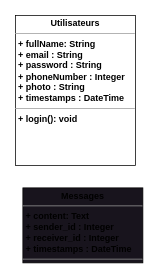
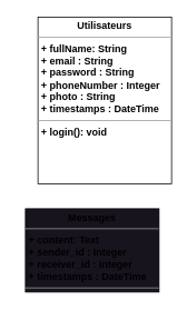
- <mxCell id="2" value="&lt;p style=&quot;margin:0px;margin-top:4px;text-align:center;&quot;&gt;&lt;span&gt;Utilisateurs&lt;/span&gt;&lt;/p&gt;&lt;hr size=&quot;1&quot;&gt;&lt;p style=&quot;margin:0px;margin-left:4px;&quot;&gt;+ fullName: String&lt;/p&gt;&lt;p style=&quot;margin:0px;margin-left:4px;&quot;&gt;+ email : String&lt;/p&gt;&lt;p style=&quot;margin:0px;margin-left:4px;&quot;&gt;+ password : String&lt;/p&gt;&lt;p style=&quot;margin:0px;margin-left:4px;&quot;&gt;+ phoneNumber : Integer&lt;/p&gt;&lt;p style=&quot;margin:0px;margin-left:4px;&quot;&gt;+ photo : String&lt;/p&gt;&lt;p style=&quot;margin:0px;margin-left:4px;&quot;&gt;+ timestamps : DateTime&lt;br&gt;&lt;/p&gt;&lt;hr size=&quot;1&quot;&gt;&lt;p style=&quot;margin:0px;margin-left:4px;&quot;&gt;+ login(): void&lt;/p&gt;" style="verticalAlign=top;align=left;overflow=fill;fontSize=12;fontFamily=Helvetica;html=1;fontStyle=1;rounded=0;movable=1;resizable=1;rotatable=1;deletable=1;editable=1;connectable=1;" parent="1" vertex="1"><mxGeometry x="20" y="20" width="160" height="200" as="geometry" /></mxCell>
+ <mxCell id="2" value="&lt;p style=&quot;margin:0px;margin-top:4px;text-align:center;&quot;&gt;&lt;span&gt;Utilisateurs&lt;/span&gt;&lt;/p&gt;&lt;hr size=&quot;1&quot;&gt;&lt;p style=&quot;margin:0px;margin-left:4px;&quot;&gt;+ fullName: String&lt;/p&gt;&lt;p style=&quot;margin:0px;margin-left:4px;&quot;&gt;+ email : String&lt;/p&gt;&lt;p style=&quot;margin:0px;margin-left:4px;&quot;&gt;+ password : String&lt;/p&gt;&lt;p style=&quot;margin:0px;margin-left:4px;&quot;&gt;+ phoneNumber : Integer&lt;/p&gt;&lt;p style=&quot;margin:0px;margin-left:4px;&quot;&gt;+ photo : String&lt;/p&gt;&lt;p style=&quot;margin:0px;margin-left:4px;&quot;&gt;+ timestamps : DateTime&lt;br&gt;&lt;/p&gt;&lt;hr size=&quot;1&quot;&gt;&lt;p style=&quot;margin:0px;margin-left:4px;&quot;&gt;+ login(): void&lt;/p&gt;" style="verticalAlign=top;align=left;overflow=fill;fontSize=12;fontFamily=Helvetica;html=1;fontStyle=1;rounded=0;movable=1;resizable=1;rotatable=1;deletable=1;editable=1;connectable=1;" parent="1" vertex="1"><mxGeometry x="45" y="20" width="160" height="200" as="geometry" /></mxCell>
